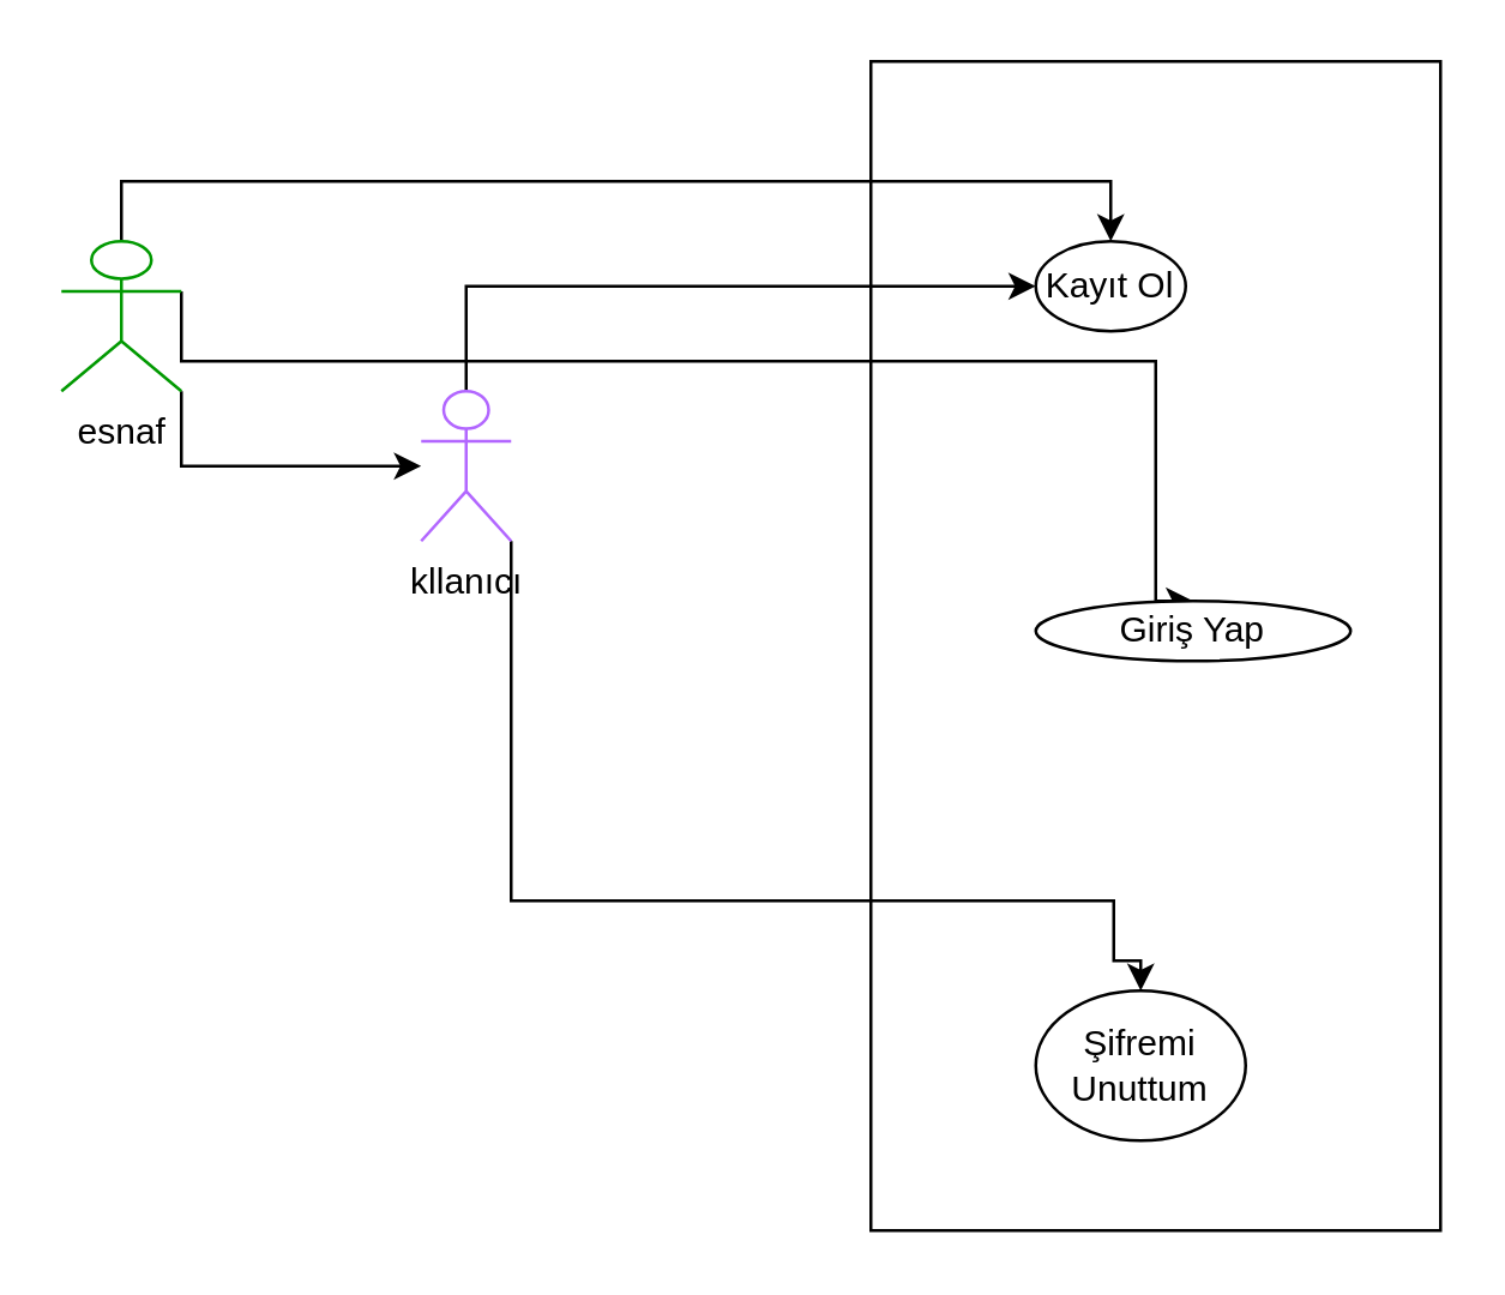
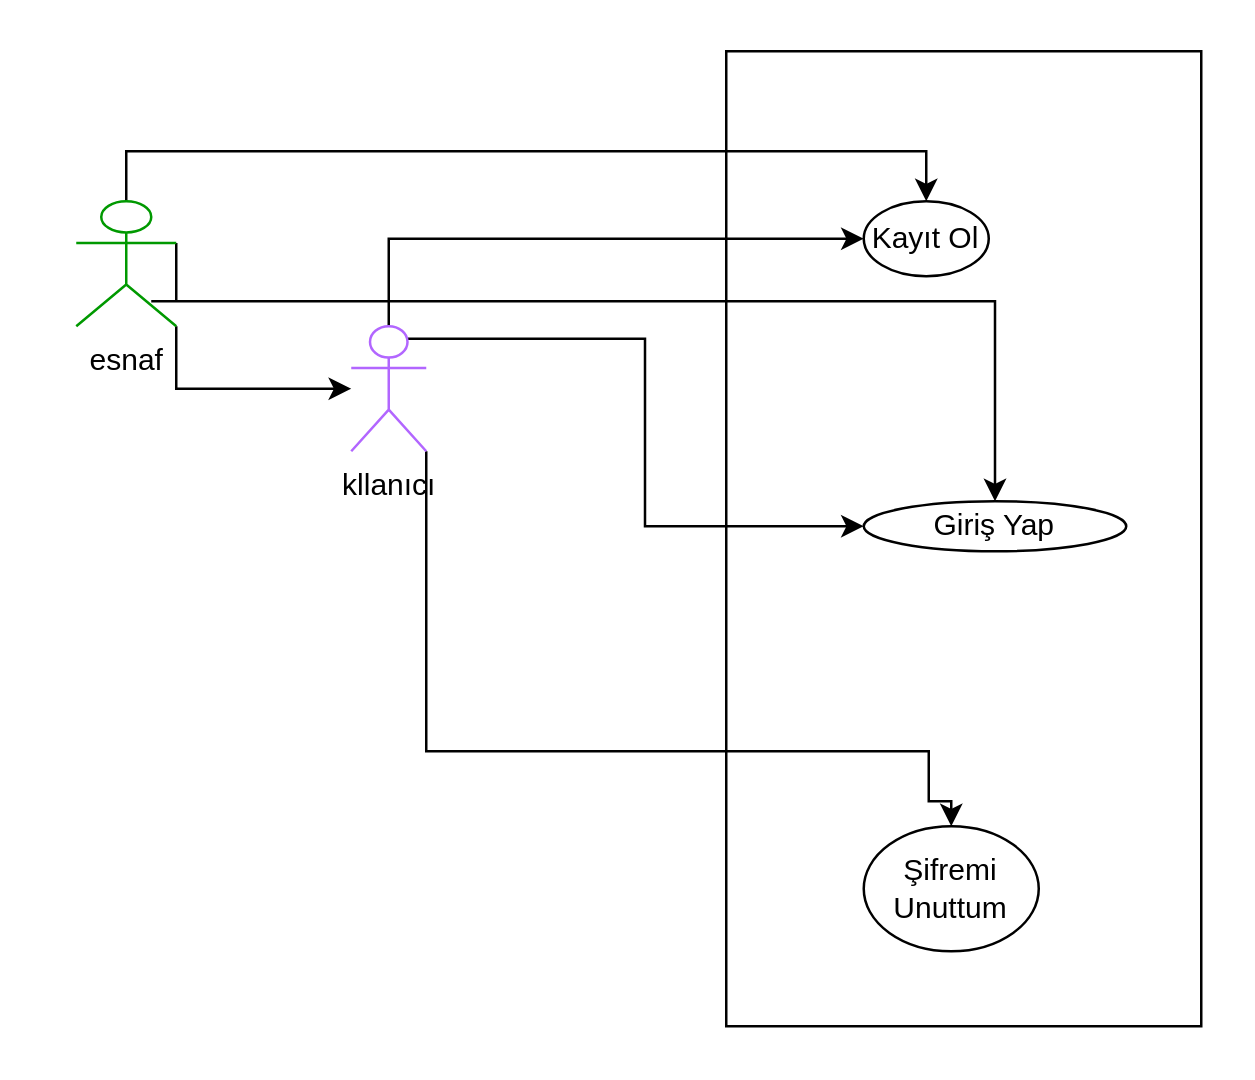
- <mxCell id="10" value="esnaf&lt;div&gt;&lt;br&gt;&lt;/div&gt;" style="shape=umlActor;verticalLabelPosition=bottom;verticalAlign=top;html=1;outlineConnect=0;strokeColor=#009900;" vertex="1" parent="1"><mxGeometry x="20" y="80" width="40" height="50" as="geometry" /></mxCell>
+ <mxCell id="10" value="esnaf&lt;div&gt;&lt;br&gt;&lt;/div&gt;" style="shape=umlActor;verticalLabelPosition=bottom;verticalAlign=top;html=1;outlineConnect=0;strokeColor=#009900;" vertex="1" parent="1"><mxGeometry x="30" y="80" width="40" height="50" as="geometry" /></mxCell>
+ <mxCell id="5" style="edgeStyle=orthogonalEdgeStyle;rounded=0;orthogonalLoop=1;jettySize=auto;html=1;exitX=0.75;exitY=0.1;exitDx=0;exitDy=0;exitPerimeter=0;entryX=0;entryY=0.5;entryDx=0;entryDy=0;" edge="1" parent="1" source="6" target="12"><mxGeometry relative="1" as="geometry" /></mxCell>
